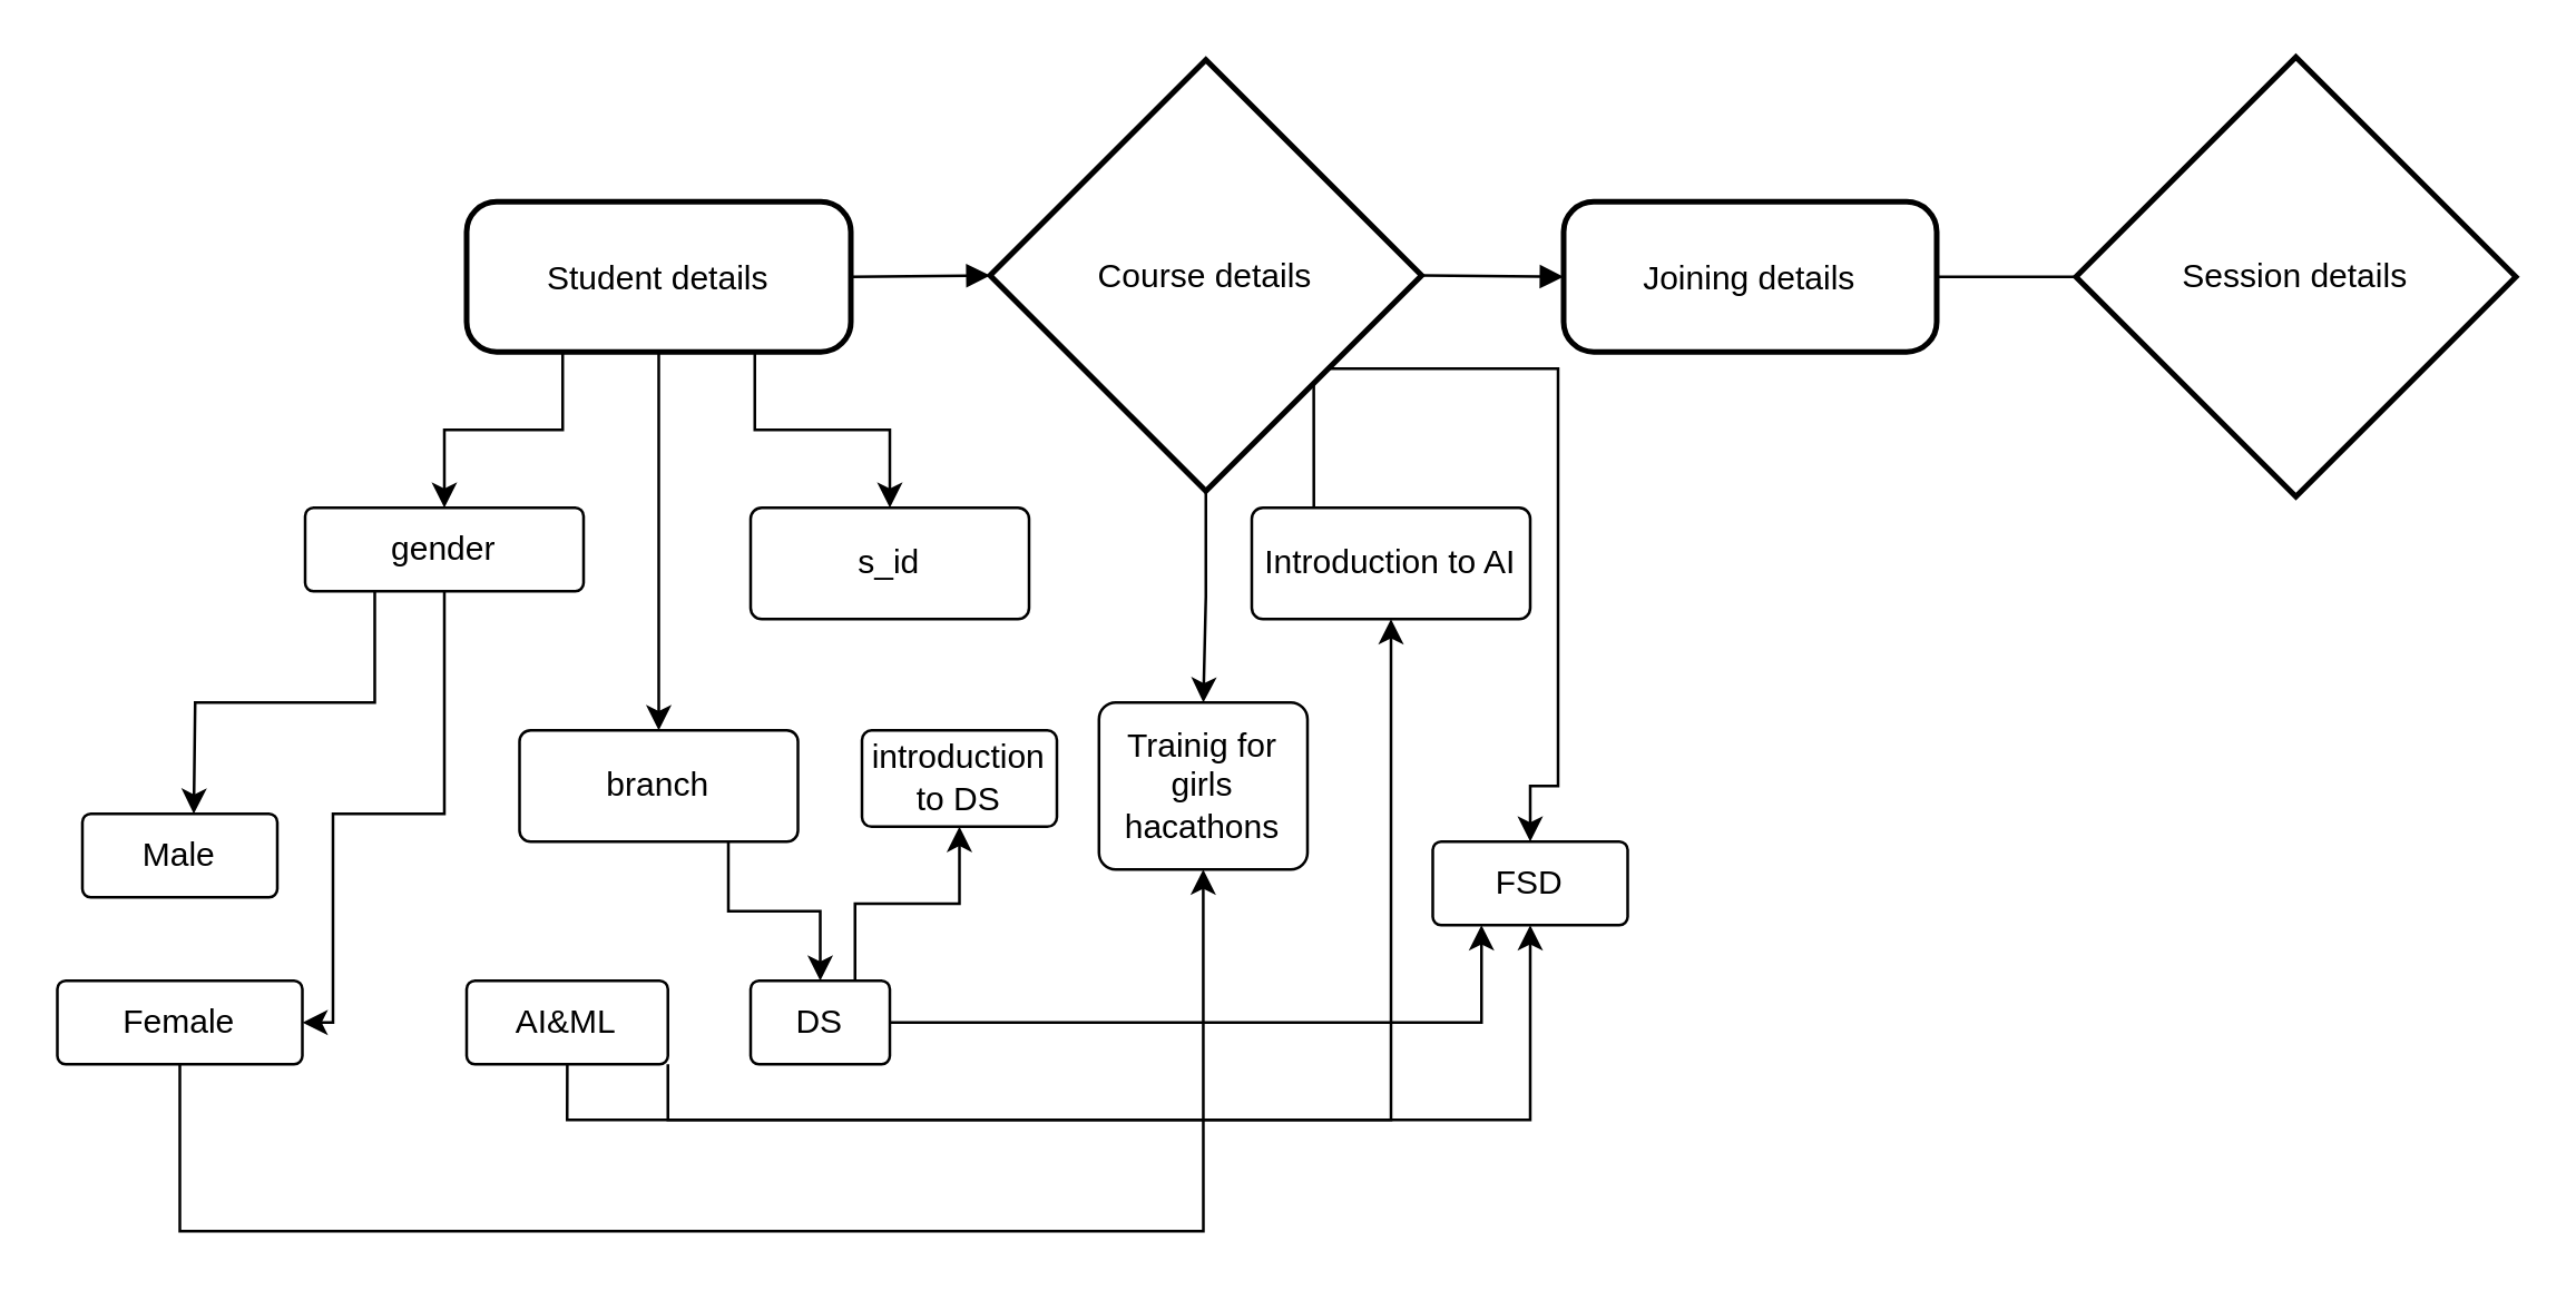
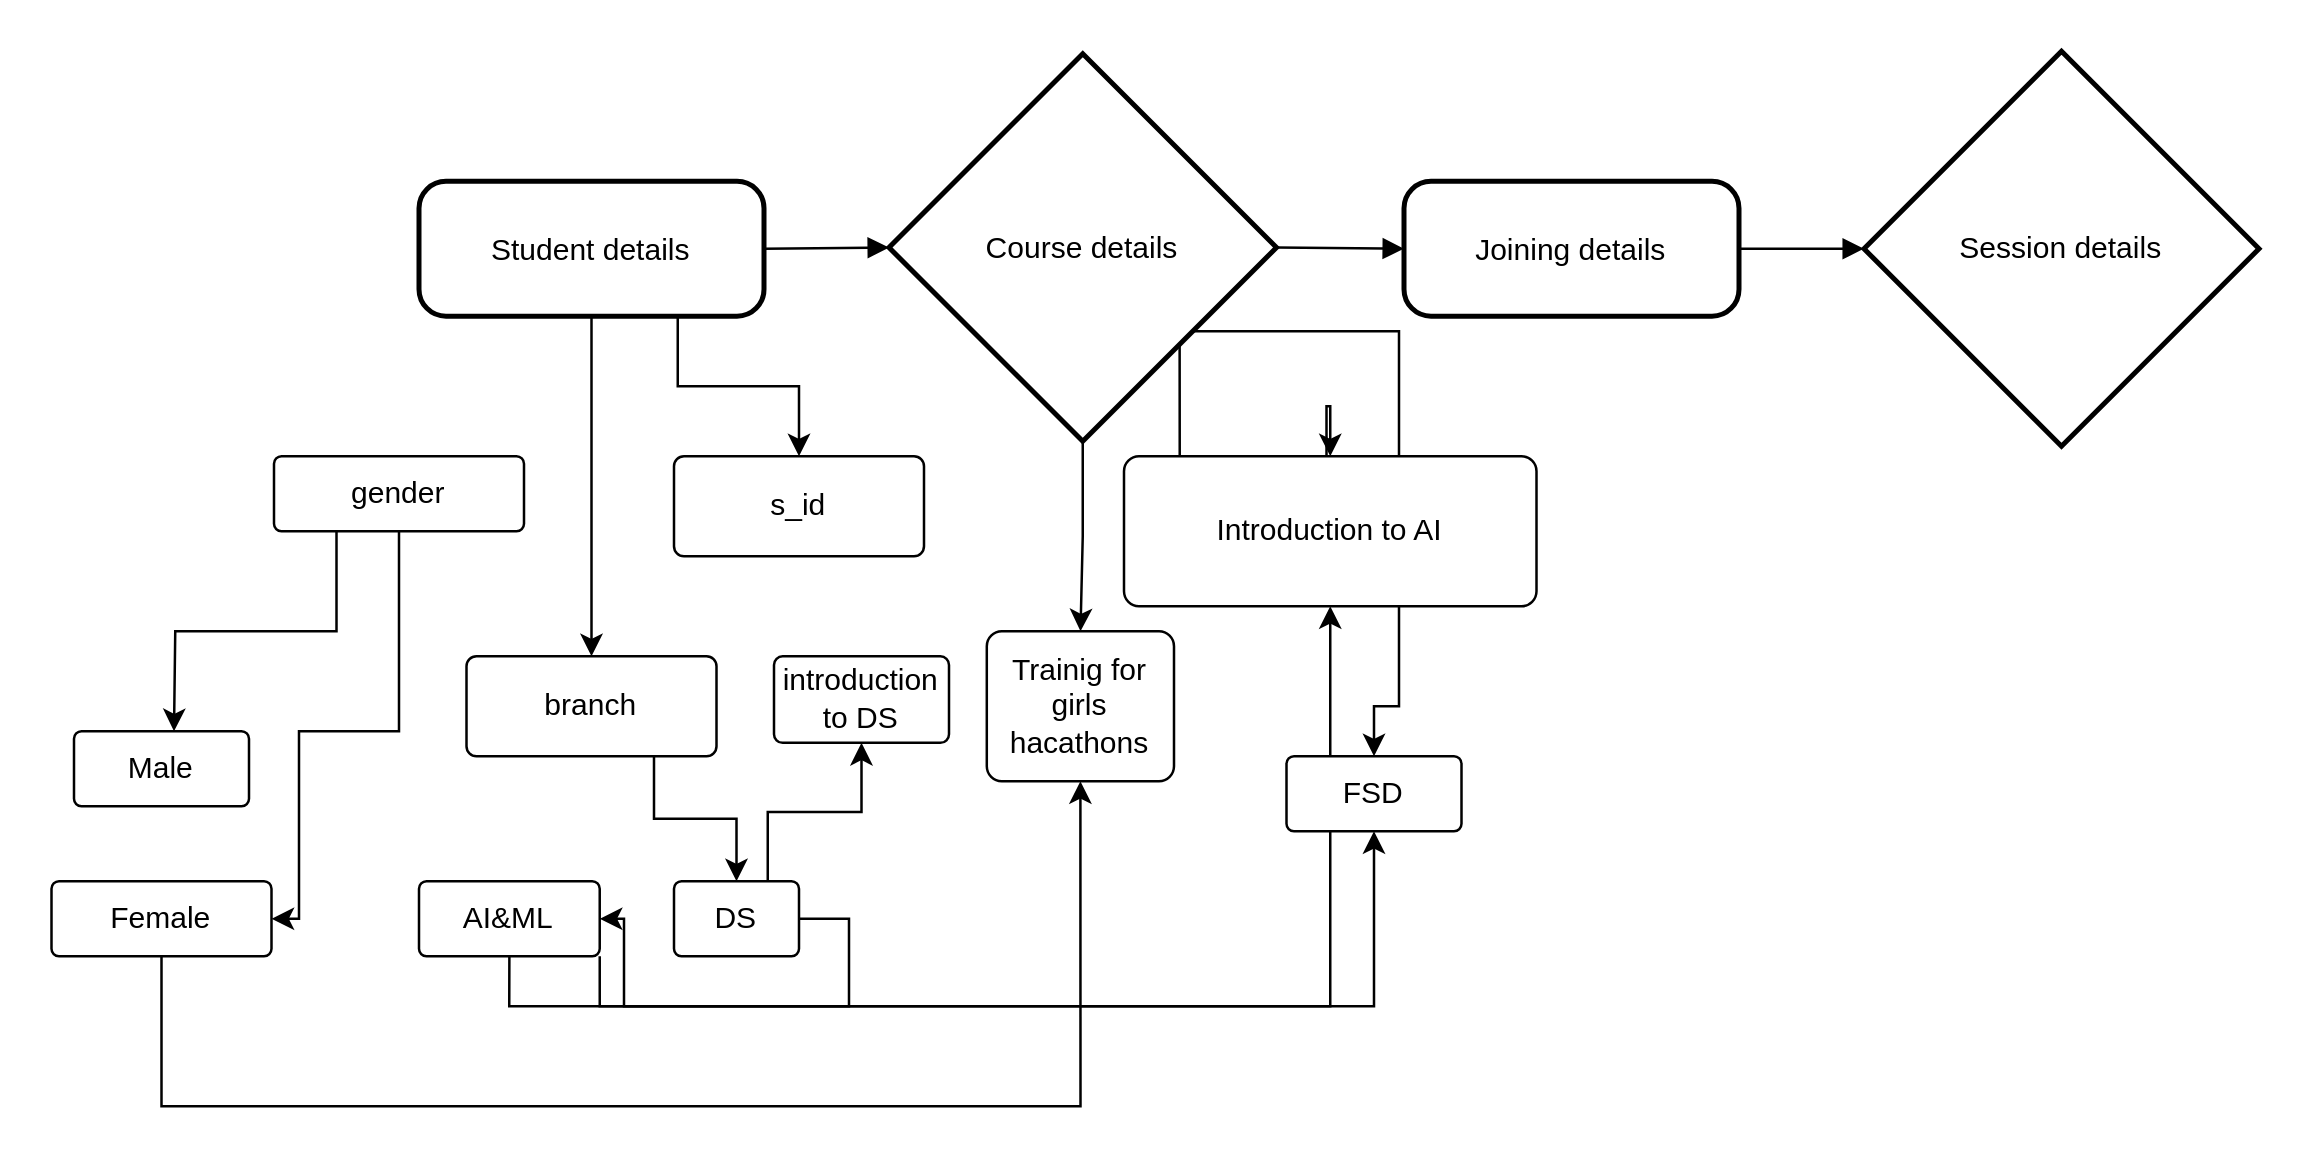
- <mxCell id="14" value="" style="curved=1;startArrow=none;endArrow=none;exitX=1;exitY=0.5;entryX=0;entryY=0.5;" parent="1" source="10" target="11" edge="1"><mxGeometry relative="1" as="geometry"><Array as="points" /></mxGeometry></mxCell>
+ <mxCell id="14" value="" style="curved=1;startArrow=none;endArrow=block;exitX=1;exitY=0.5;entryX=0;entryY=0.5;" parent="1" source="10" target="11" edge="1"><mxGeometry relative="1" as="geometry"><Array as="points" /></mxGeometry></mxCell>
- <mxCell id="2" style="edgeStyle=orthogonalEdgeStyle;rounded=0;orthogonalLoop=1;jettySize=auto;html=1;exitX=0.25;exitY=1;exitDx=0;exitDy=0;" edge="1" parent="1" source="5" target="17"><mxGeometry relative="1" as="geometry"><mxPoint x="202" y="202" as="targetPoint" /></mxGeometry></mxCell>
- <mxCell id="31" value="Introduction to AI" style="rounded=1;arcSize=10;whiteSpace=wrap;html=1;align=center;" vertex="1" parent="1"><mxGeometry x="449" y="182" width="100" height="40" as="geometry" /></mxCell>
+ <mxCell id="31" value="Introduction to AI" style="rounded=1;arcSize=10;whiteSpace=wrap;html=1;align=center;" vertex="1" parent="1"><mxGeometry x="449" y="182" width="165" height="60" as="geometry" /></mxCell>
- <mxCell id="28" style="edgeStyle=orthogonalEdgeStyle;rounded=0;orthogonalLoop=1;jettySize=auto;html=1;exitX=1;exitY=0.5;exitDx=0;exitDy=0;entryX=0.25;entryY=1;entryDx=0;entryDy=0;" edge="1" parent="1" source="29" target="33"><mxGeometry relative="1" as="geometry" /></mxCell>
+ <mxCell id="28" style="edgeStyle=orthogonalEdgeStyle;rounded=0;orthogonalLoop=1;jettySize=auto;html=1;exitX=1;exitY=0.5;exitDx=0;exitDy=0;" edge="1" parent="1" source="29" target="26"><mxGeometry relative="1" as="geometry" /></mxCell>
